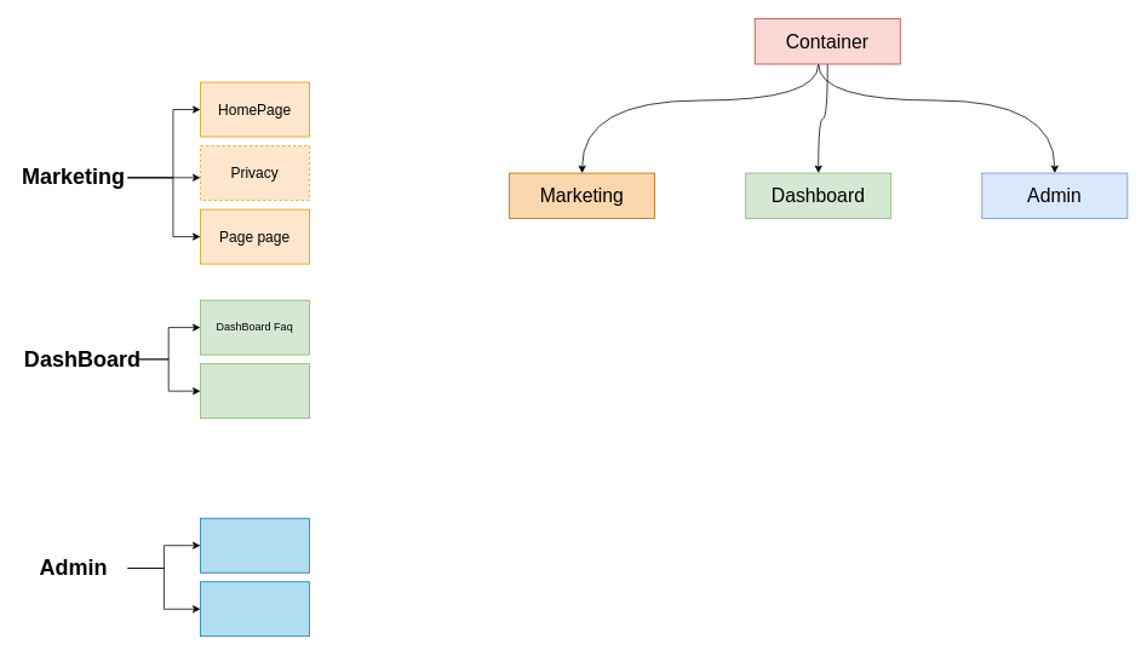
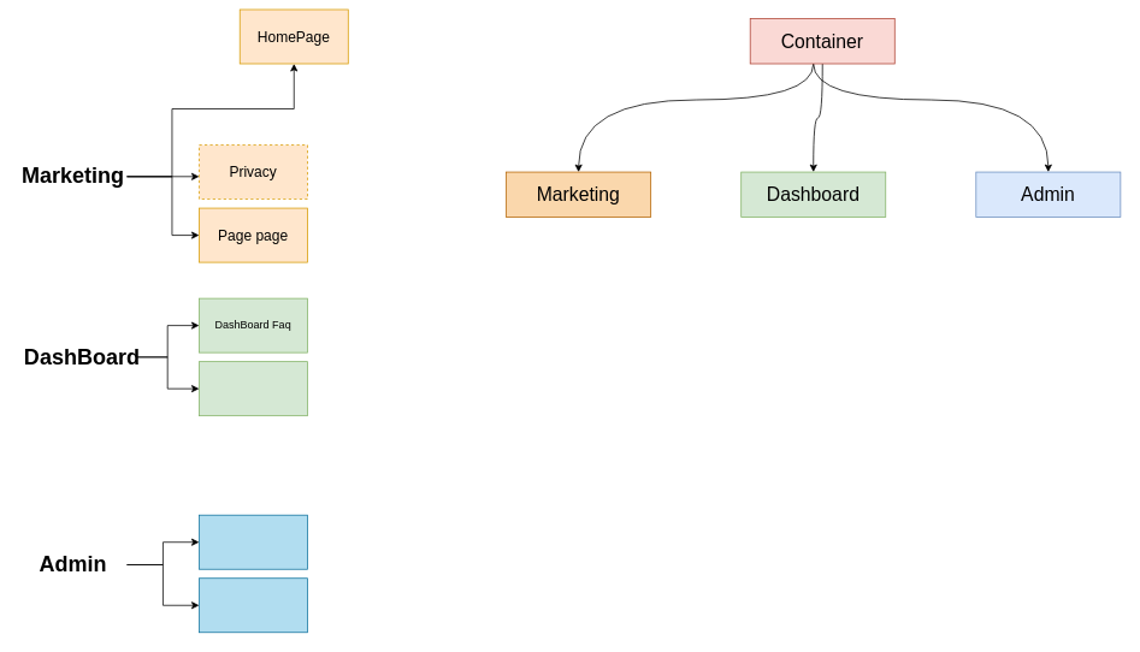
- <mxCell id="6" value="&lt;font style=&quot;font-size: 16px&quot;&gt;HomePage&lt;/font&gt;" style="whiteSpace=wrap;html=1;fillColor=#ffe6cc;strokeColor=#d79b00;" vertex="1" parent="1"><mxGeometry x="220" y="90" width="120" height="60" as="geometry" /></mxCell>
+ <mxCell id="6" value="&lt;font style=&quot;font-size: 16px&quot;&gt;HomePage&lt;/font&gt;" style="whiteSpace=wrap;html=1;fillColor=#ffe6cc;strokeColor=#d79b00;" vertex="1" parent="1"><mxGeometry x="265" y="10" width="120" height="60" as="geometry" /></mxCell>
